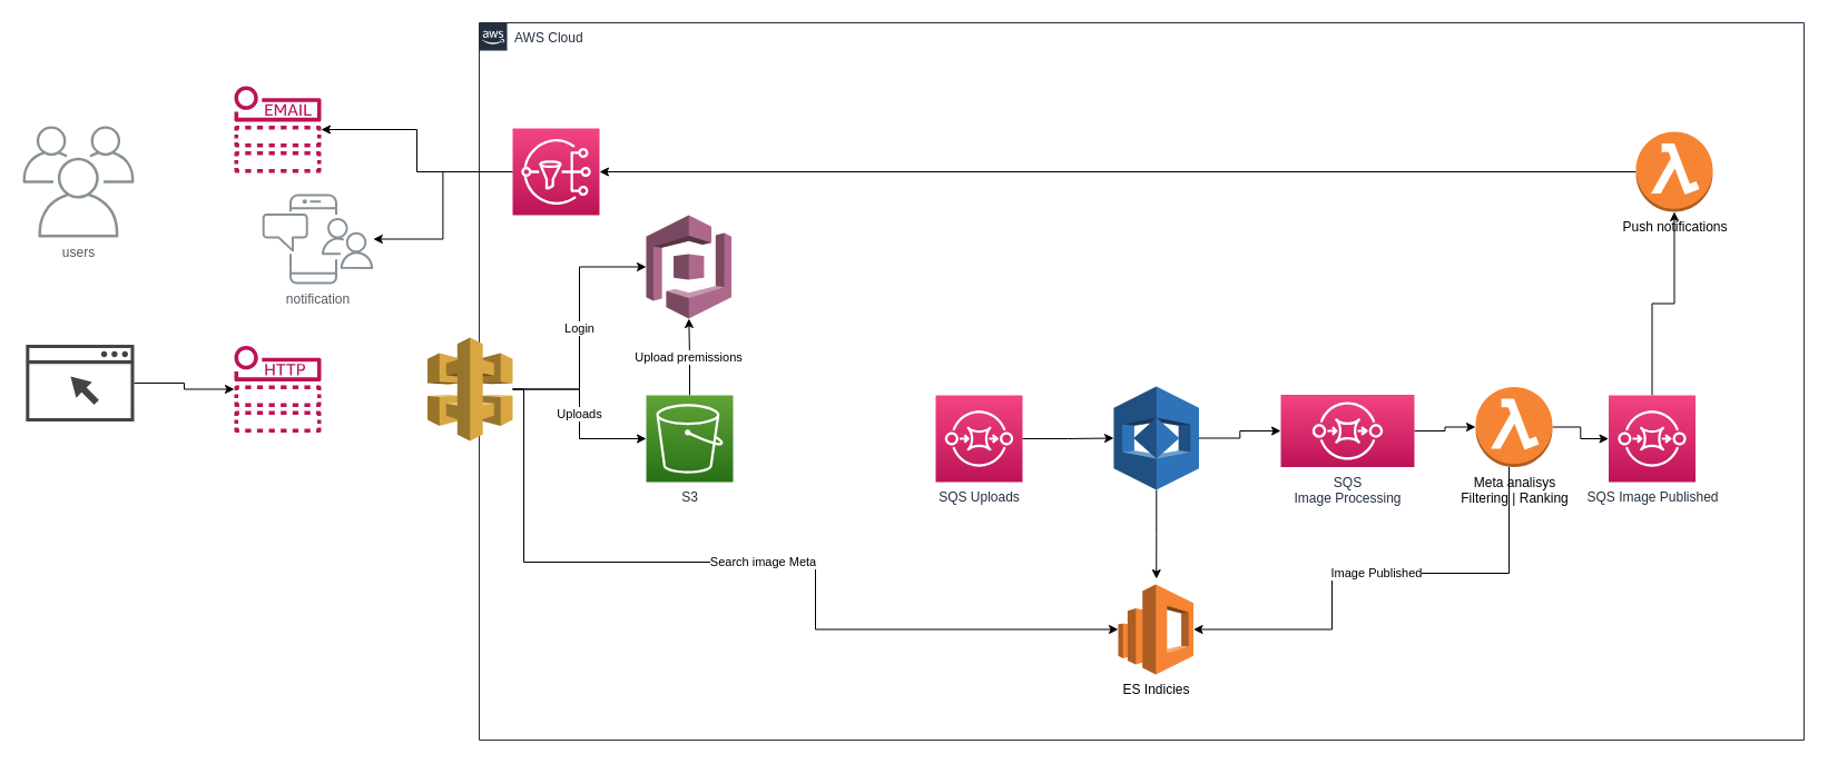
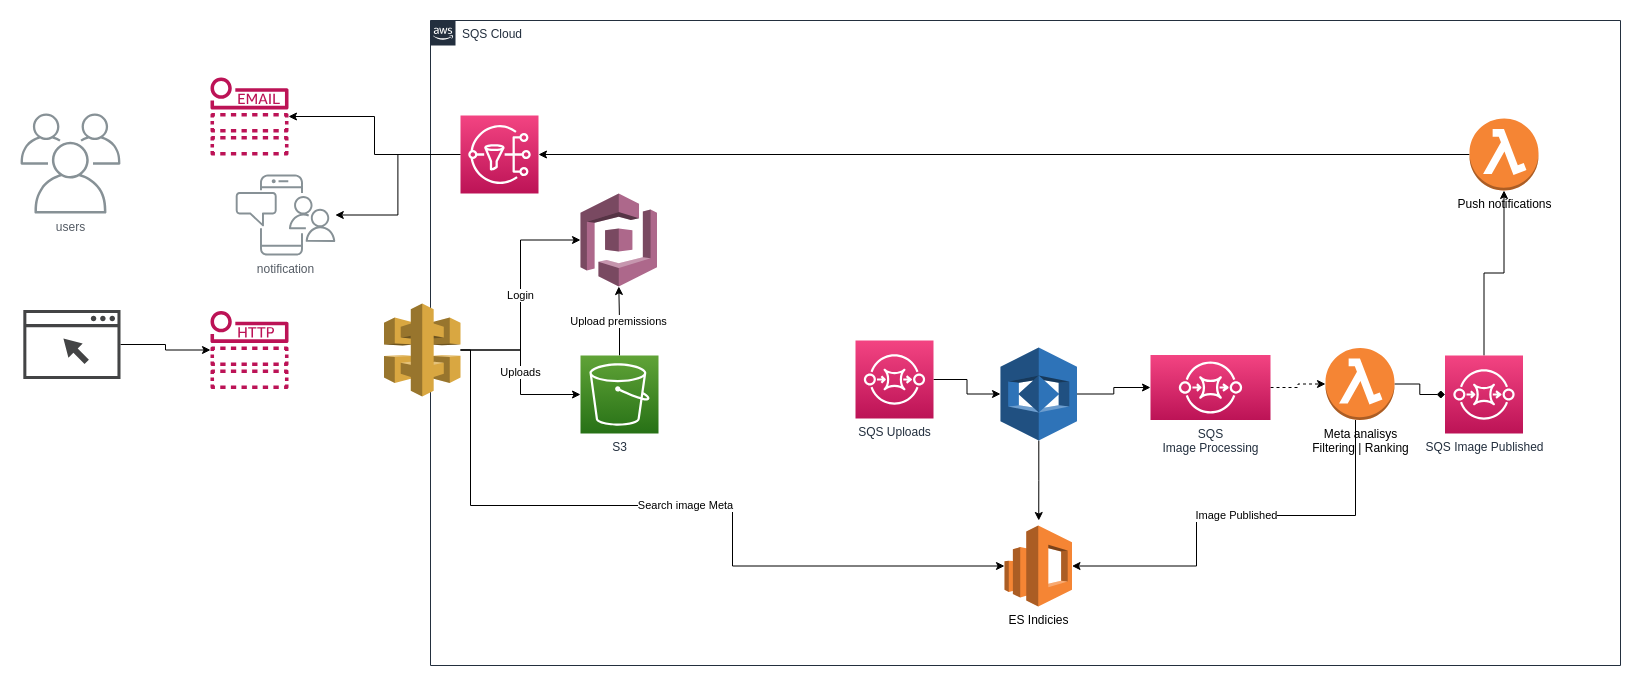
- <mxCell id="2" value="AWS Cloud" style="points=[[0,0],[0.25,0],[0.5,0],[0.75,0],[1,0],[1,0.25],[1,0.5],[1,0.75],[1,1],[0.75,1],[0.5,1],[0.25,1],[0,1],[0,0.75],[0,0.5],[0,0.25]];outlineConnect=0;gradientColor=none;html=1;whiteSpace=wrap;fontSize=12;fontStyle=0;shape=mxgraph.aws4.group;grIcon=mxgraph.aws4.group_aws_cloud_alt;strokeColor=#232F3E;fillColor=none;verticalAlign=top;align=left;spacingLeft=30;fontColor=#232F3E;dashed=0;" vertex="1" parent="1"><mxGeometry x="430" y="20" width="1190" height="645" as="geometry" /></mxCell>
+ <mxCell id="2" value="SQS Cloud" style="points=[[0,0],[0.25,0],[0.5,0],[0.75,0],[1,0],[1,0.25],[1,0.5],[1,0.75],[1,1],[0.75,1],[0.5,1],[0.25,1],[0,1],[0,0.75],[0,0.5],[0,0.25]];outlineConnect=0;gradientColor=none;html=1;whiteSpace=wrap;fontSize=12;fontStyle=0;shape=mxgraph.aws4.group;grIcon=mxgraph.aws4.group_aws_cloud_alt;strokeColor=#232F3E;fillColor=none;verticalAlign=top;align=left;spacingLeft=30;fontColor=#232F3E;dashed=0;" vertex="1" parent="1"><mxGeometry x="430" y="20" width="1190" height="645" as="geometry" /></mxCell>
- <mxCell id="21" style="edgeStyle=orthogonalEdgeStyle;rounded=0;orthogonalLoop=1;jettySize=auto;html=1;" edge="1" parent="1" source="22" target="29"><mxGeometry relative="1" as="geometry" /></mxCell>
+ <mxCell id="21" style="edgeStyle=orthogonalEdgeStyle;rounded=0;orthogonalLoop=1;jettySize=auto;html=1;dashed=1;" edge="1" parent="1" source="22" target="29"><mxGeometry relative="1" as="geometry" /></mxCell>
- <mxCell id="4" value="SQS Uploads" style="outlineConnect=0;fontColor=#232F3E;gradientColor=#F34482;gradientDirection=north;fillColor=#BC1356;strokeColor=#ffffff;dashed=0;verticalLabelPosition=bottom;verticalAlign=top;align=center;html=1;fontSize=12;fontStyle=0;aspect=fixed;shape=mxgraph.aws4.resourceIcon;resIcon=mxgraph.aws4.sqs;" vertex="1" parent="1"><mxGeometry x="840" y="355" width="78" height="78" as="geometry" /></mxCell>
+ <mxCell id="4" value="SQS Uploads" style="outlineConnect=0;fontColor=#232F3E;gradientColor=#F34482;gradientDirection=north;fillColor=#BC1356;strokeColor=#ffffff;dashed=0;verticalLabelPosition=bottom;verticalAlign=top;align=center;html=1;fontSize=12;fontStyle=0;aspect=fixed;shape=mxgraph.aws4.resourceIcon;resIcon=mxgraph.aws4.sqs;" vertex="1" parent="1"><mxGeometry x="855" y="340" width="78" height="78" as="geometry" /></mxCell>
- <mxCell id="28" style="edgeStyle=orthogonalEdgeStyle;rounded=0;orthogonalLoop=1;jettySize=auto;html=1;" edge="1" parent="1" source="29" target="31"><mxGeometry relative="1" as="geometry" /></mxCell>
+ <mxCell id="28" style="edgeStyle=orthogonalEdgeStyle;rounded=0;orthogonalLoop=1;jettySize=auto;html=1;endArrow=diamond;" edge="1" parent="1" source="29" target="31"><mxGeometry relative="1" as="geometry" /></mxCell>
